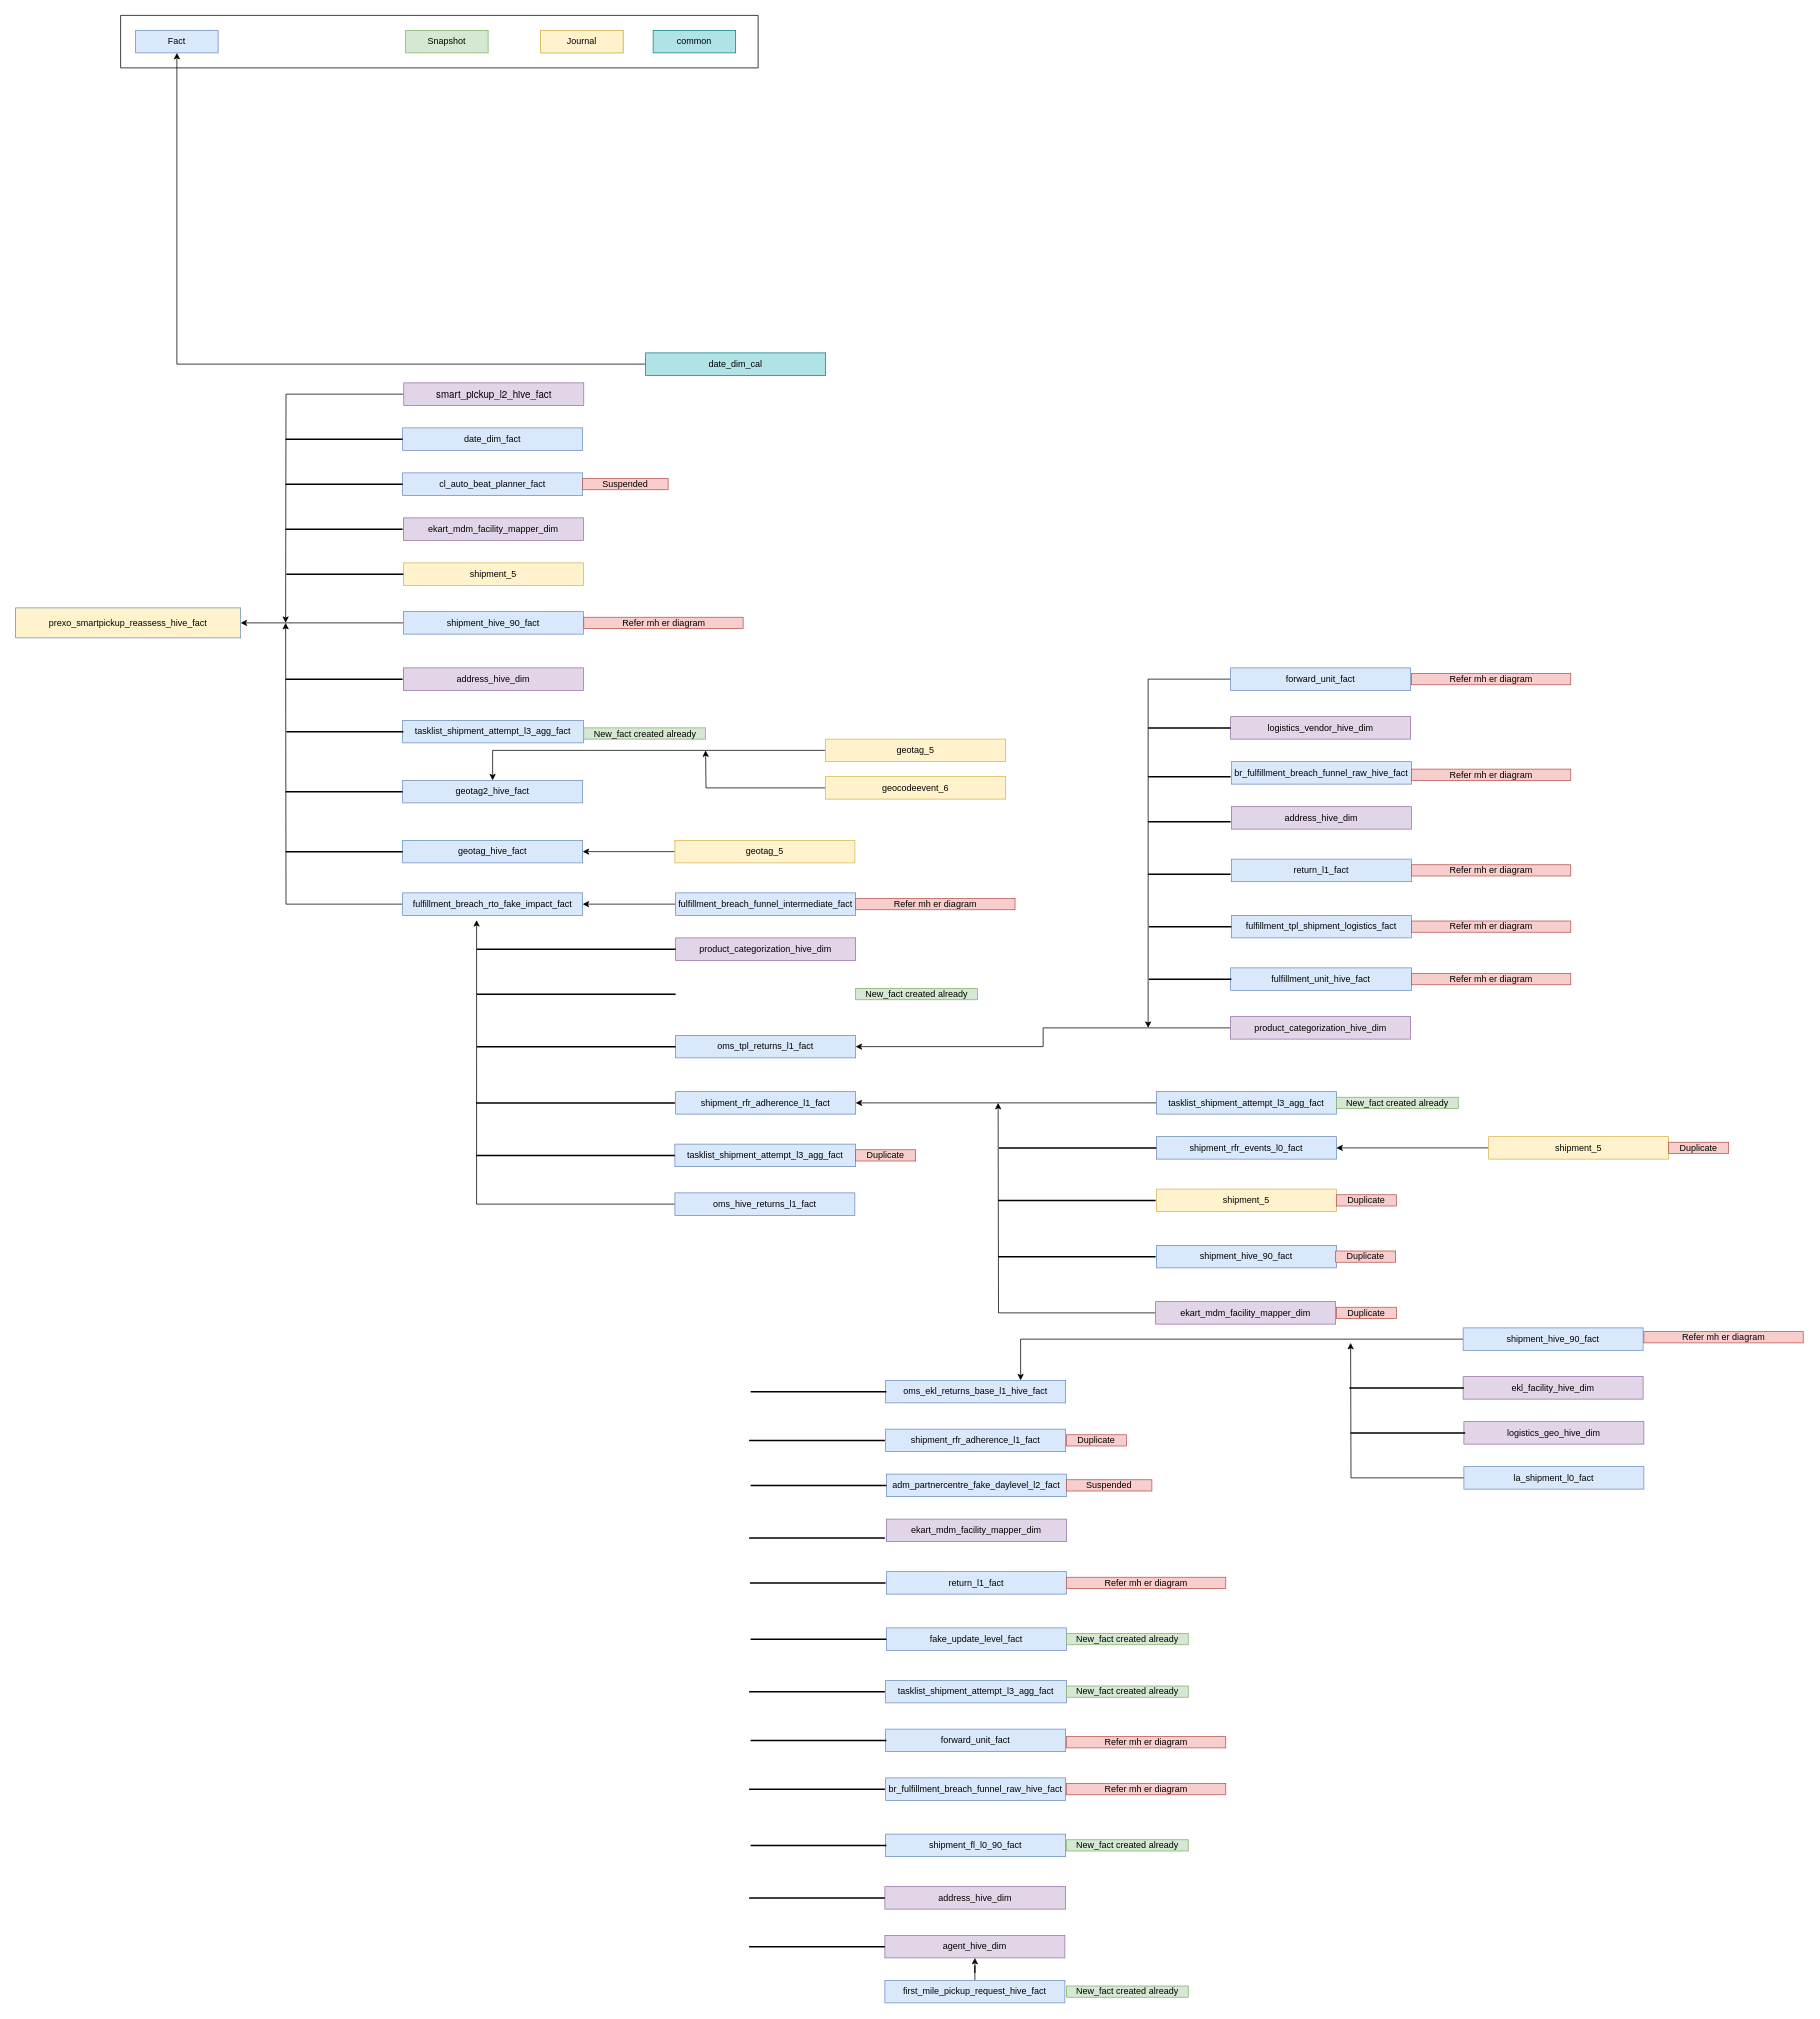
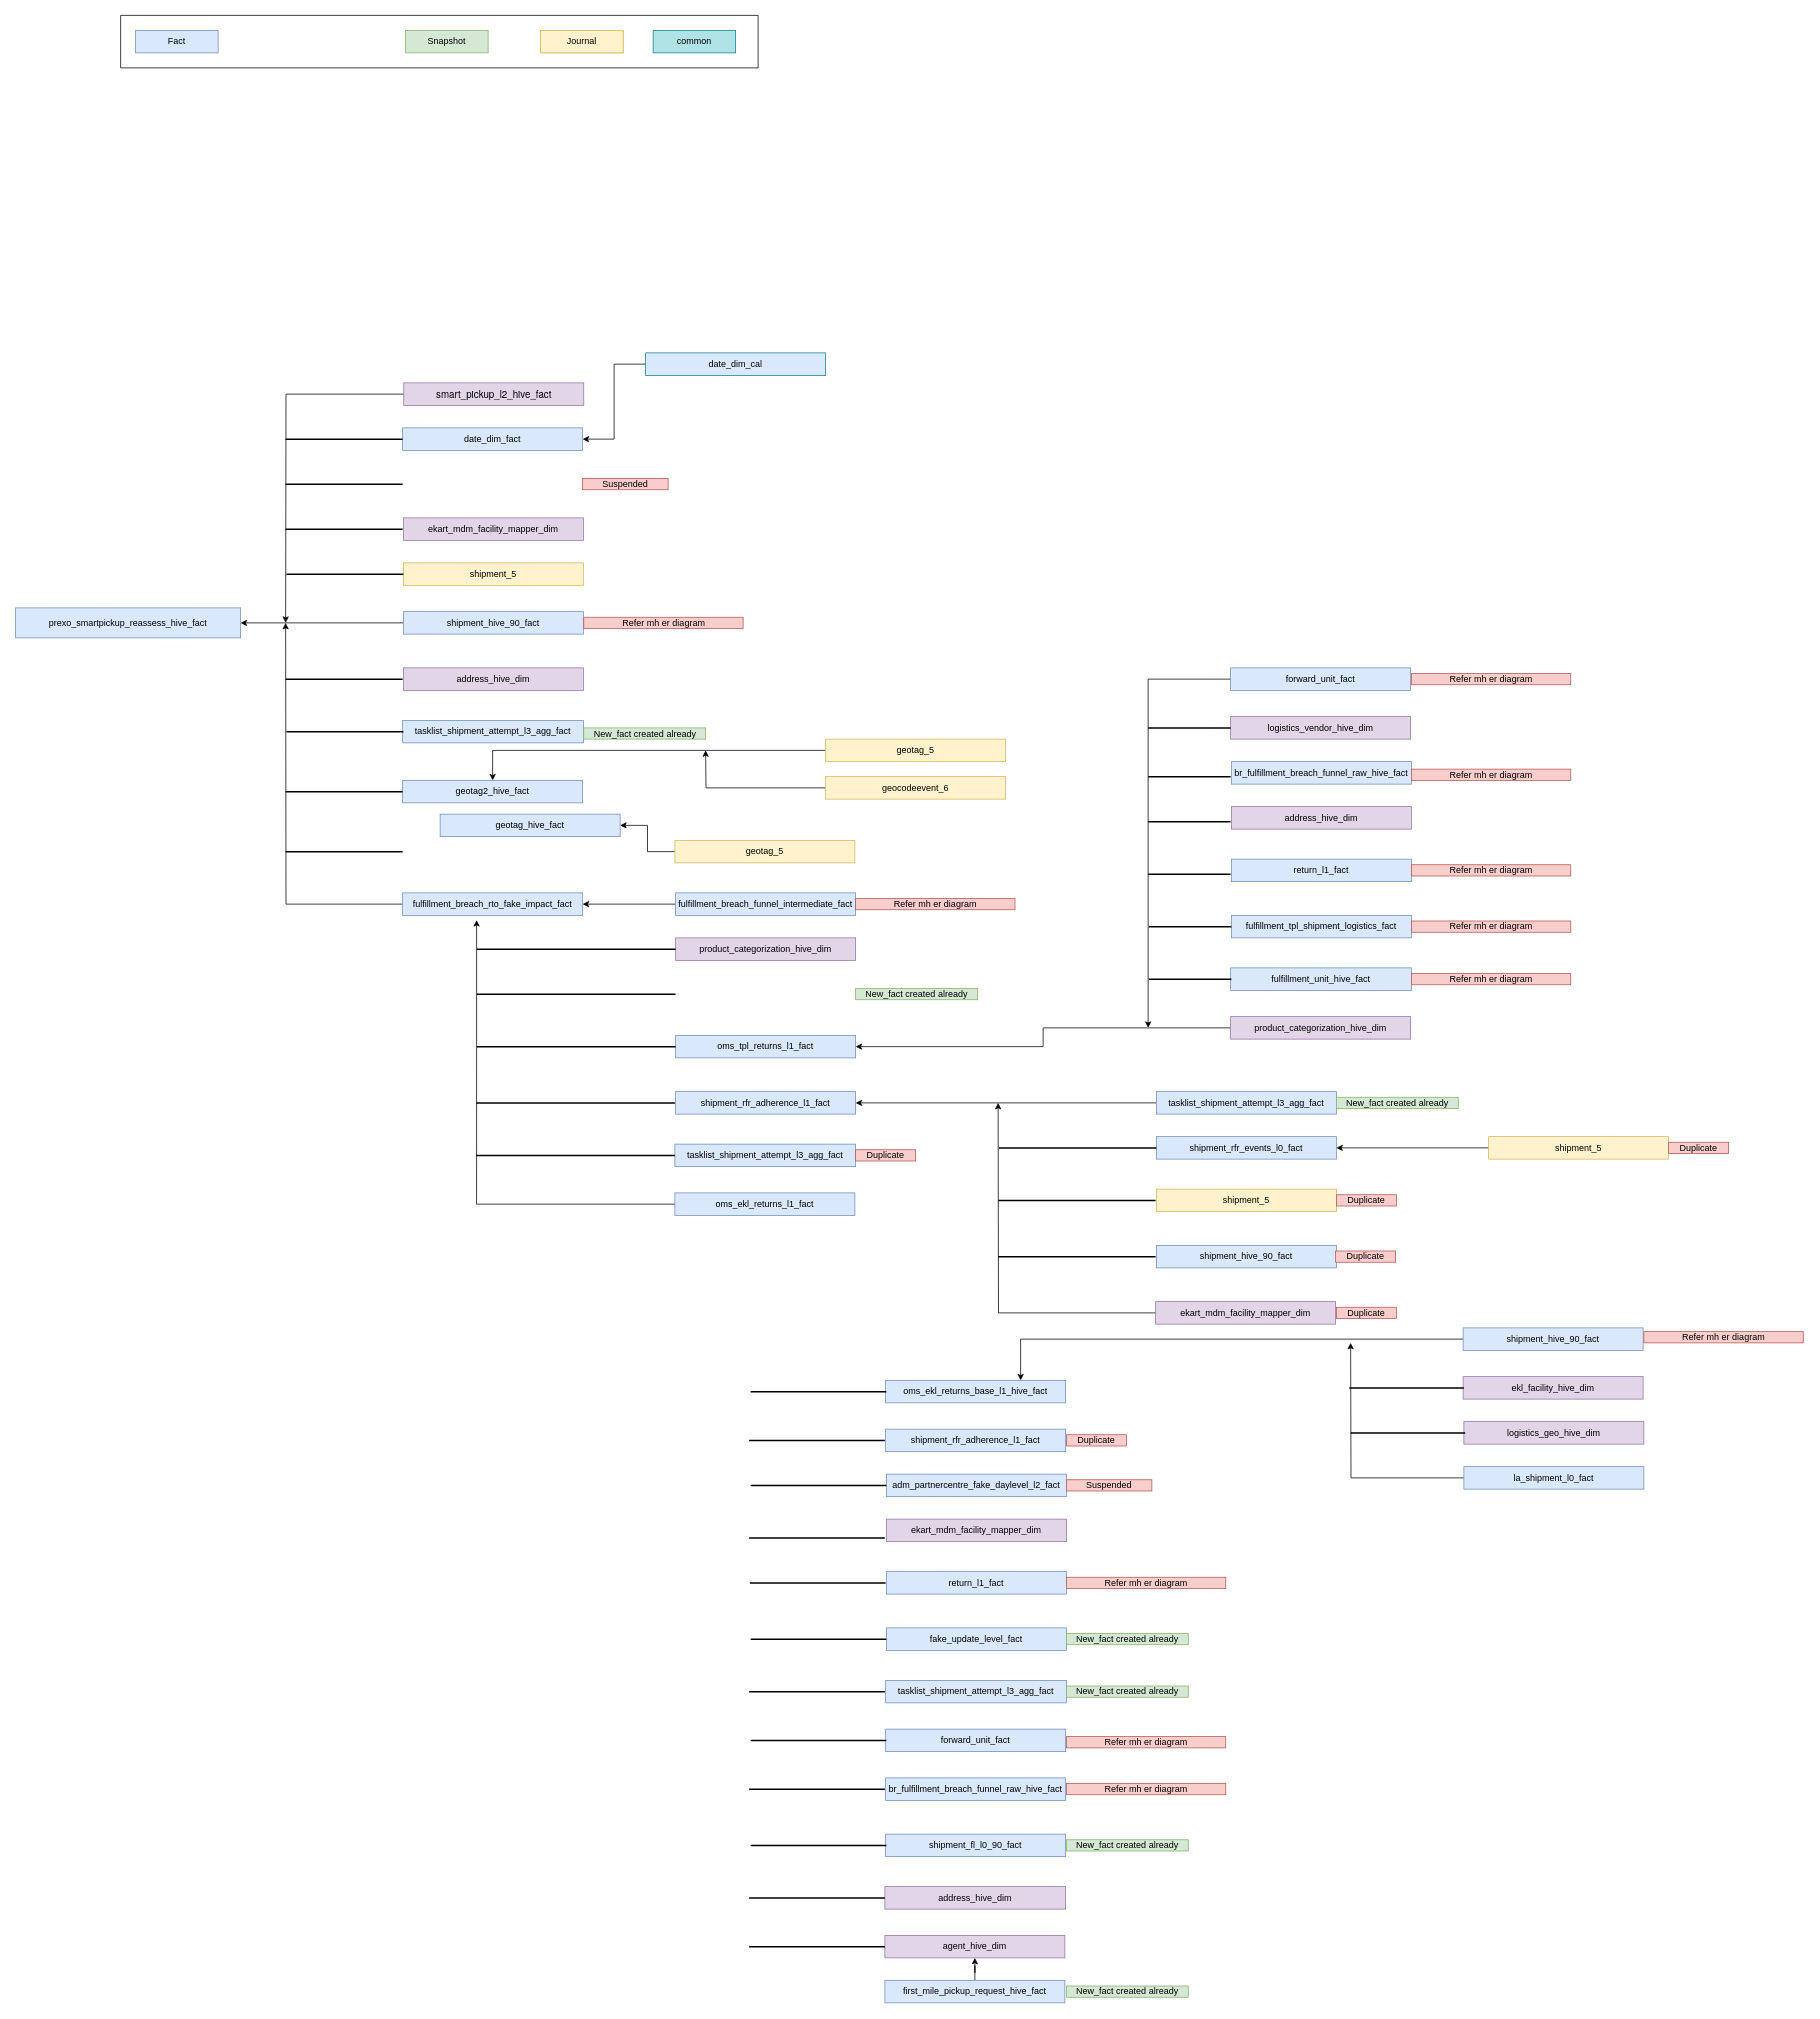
- <mxCell id="22" style="edgeStyle=orthogonalEdgeStyle;rounded=0;orthogonalLoop=1;jettySize=auto;html=1;" parent="1" source="23" target="3" edge="1"><mxGeometry relative="1" as="geometry" /></mxCell>
+ <mxCell id="22" style="edgeStyle=orthogonalEdgeStyle;rounded=0;orthogonalLoop=1;jettySize=auto;html=1;entryX=1;entryY=0.5;entryDx=0;entryDy=0;" parent="1" source="23" target="13" edge="1"><mxGeometry relative="1" as="geometry" /></mxCell>
- <mxCell id="23" value="date_dim_cal" style="rounded=0;whiteSpace=wrap;html=1;fillColor=#b0e3e6;strokeColor=#0e8088;" parent="1" vertex="1"><mxGeometry x="860" y="470" width="240" height="30" as="geometry" /></mxCell>
+ <mxCell id="23" value="date_dim_cal" style="rounded=0;whiteSpace=wrap;html=1;fillColor=#dae8fc;strokeColor=#0e8088;" parent="1" vertex="1"><mxGeometry x="860" y="470" width="240" height="30" as="geometry" /></mxCell>
- <mxCell id="12" value="cl_auto_beat_planner_fact" style="rounded=0;whiteSpace=wrap;html=1;fillColor=#dae8fc;strokeColor=#6c8ebf;" parent="1" vertex="1"><mxGeometry x="536" y="630" width="240" height="30" as="geometry" /></mxCell>
- <mxCell id="2" value="prexo_smartpickup_reassess_hive_fact" style="rounded=0;whiteSpace=wrap;html=1;fillColor=#fff2cc;strokeColor=#6c8ebf;" parent="1" vertex="1"><mxGeometry x="20" y="810" width="300" height="40" as="geometry" /></mxCell>
+ <mxCell id="2" value="prexo_smartpickup_reassess_hive_fact" style="rounded=0;whiteSpace=wrap;html=1;fillColor=#dae8fc;strokeColor=#6c8ebf;" parent="1" vertex="1"><mxGeometry x="20" y="810" width="300" height="40" as="geometry" /></mxCell>
- <mxCell id="19" value="geotag_hive_fact" style="rounded=0;whiteSpace=wrap;html=1;fillColor=#dae8fc;strokeColor=#6c8ebf;" parent="1" vertex="1"><mxGeometry x="536" y="1120" width="240" height="30" as="geometry" /></mxCell>
+ <mxCell id="19" value="geotag_hive_fact" style="rounded=0;whiteSpace=wrap;html=1;fillColor=#dae8fc;strokeColor=#6c8ebf;" parent="1" vertex="1"><mxGeometry x="586" y="1085" width="240" height="30" as="geometry" /></mxCell>
- <mxCell id="44" value="oms_hive_returns_l1_fact" style="rounded=0;whiteSpace=wrap;html=1;fillColor=#dae8fc;strokeColor=#6c8ebf;" parent="1" vertex="1"><mxGeometry x="899" y="1590" width="240" height="30" as="geometry" /></mxCell>
+ <mxCell id="44" value="oms_ekl_returns_l1_fact" style="rounded=0;whiteSpace=wrap;html=1;fillColor=#dae8fc;strokeColor=#6c8ebf;" parent="1" vertex="1"><mxGeometry x="899" y="1590" width="240" height="30" as="geometry" /></mxCell>
